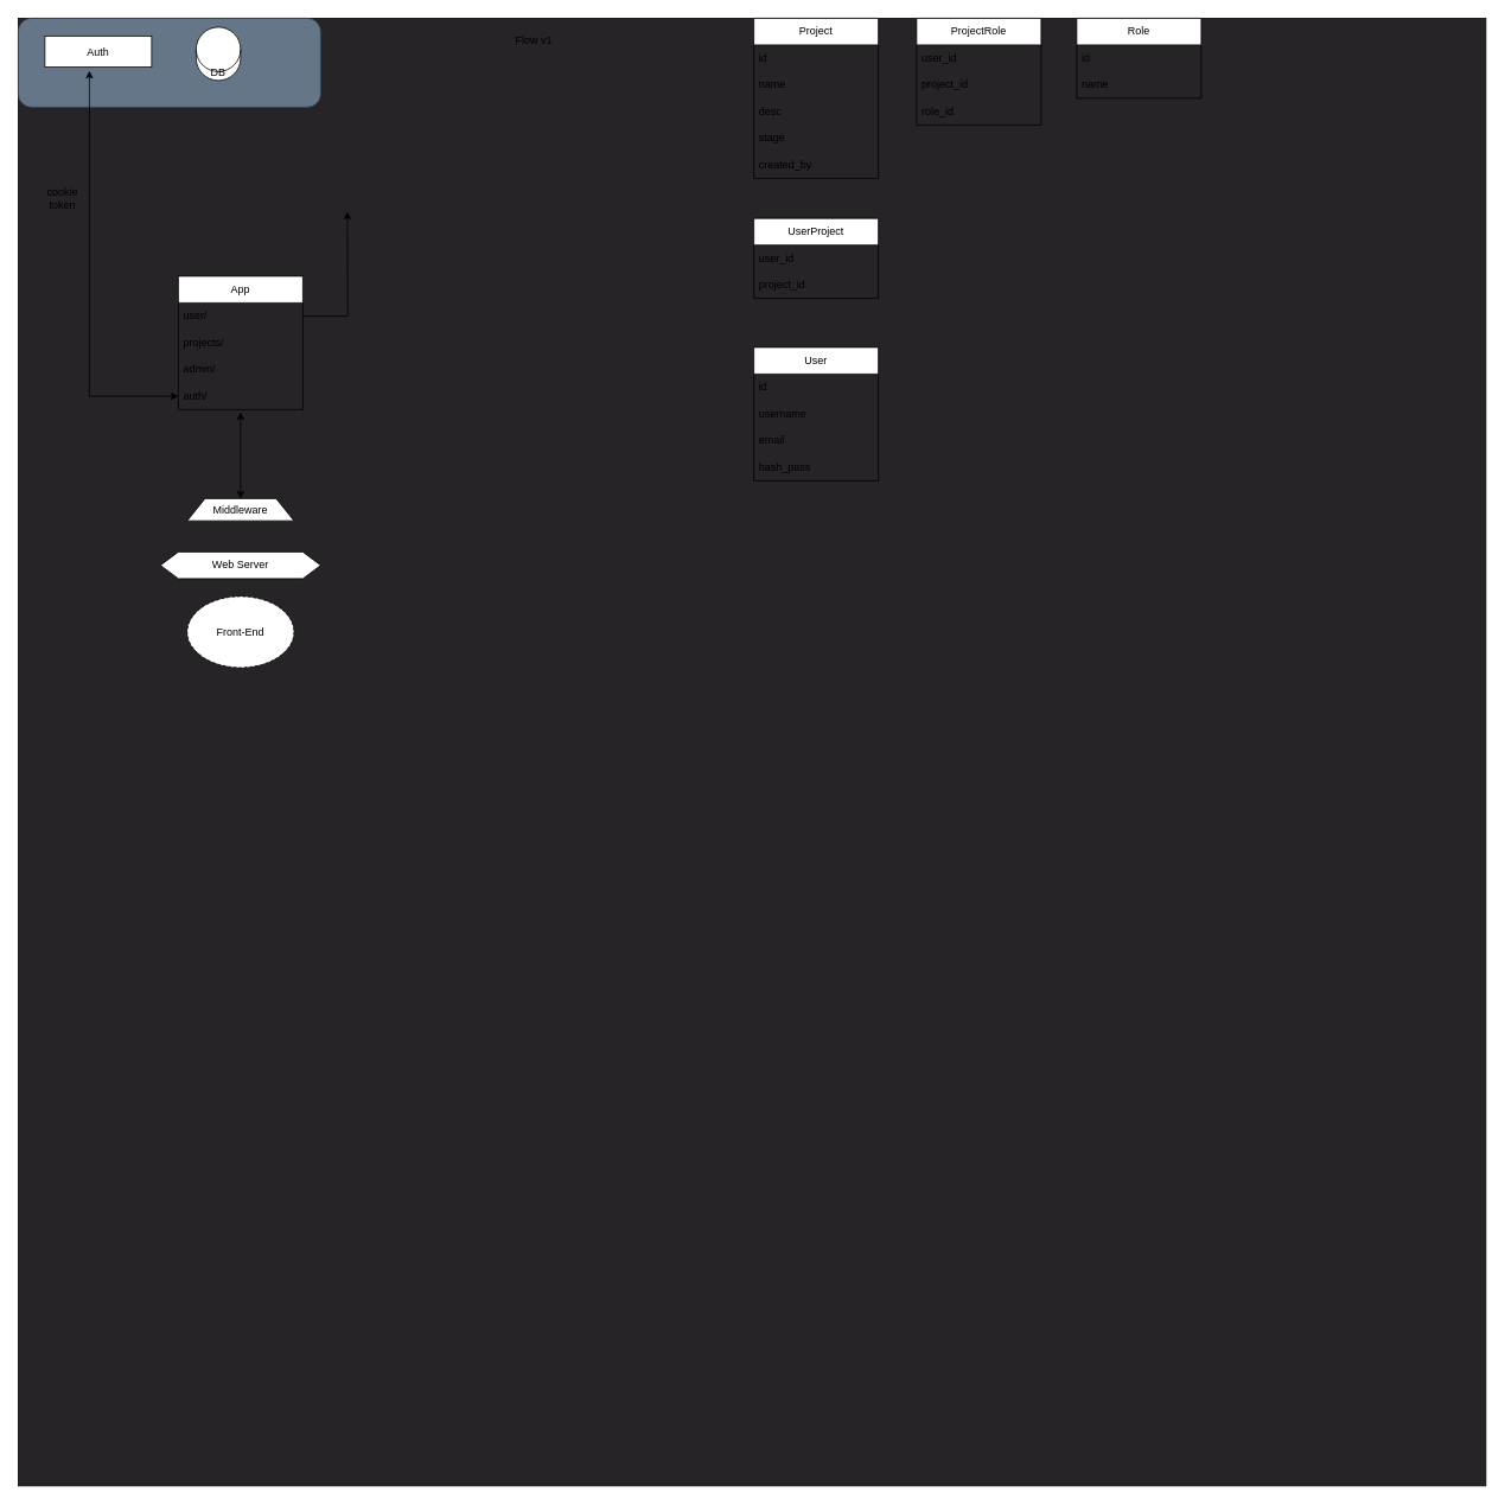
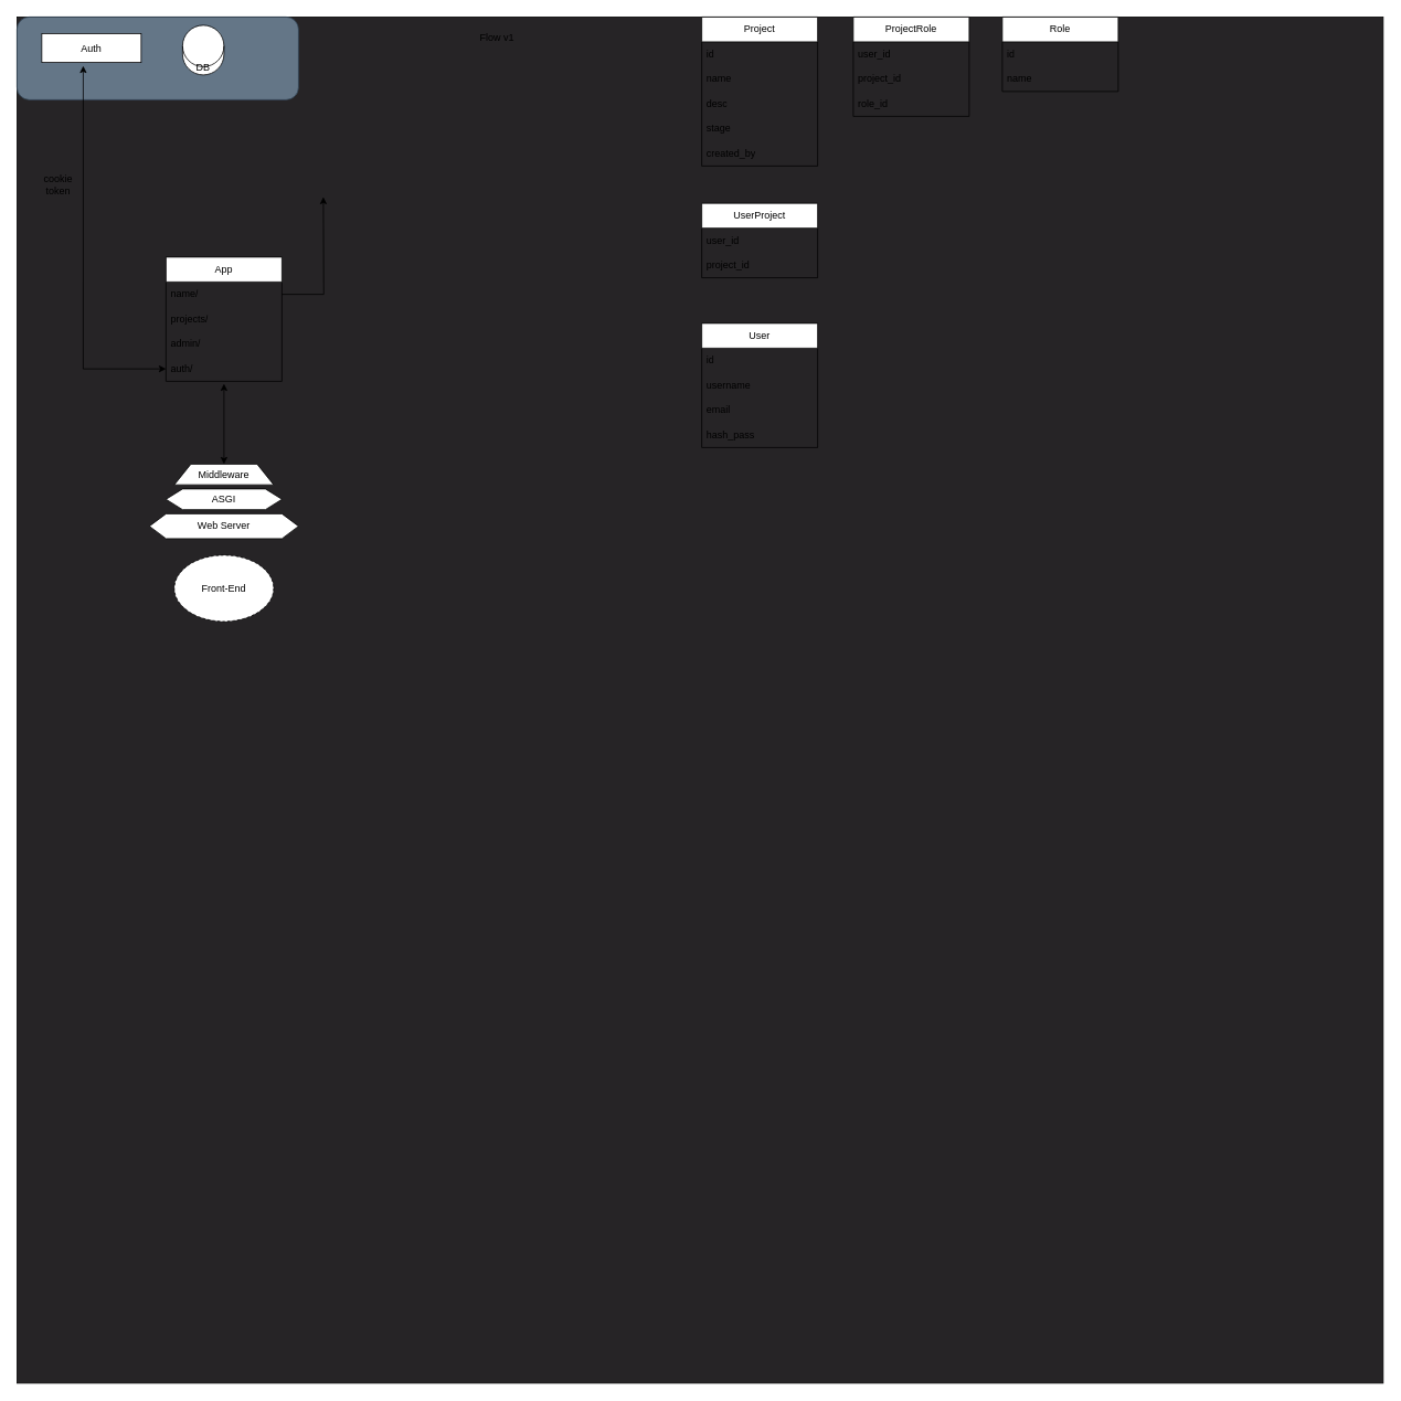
- <mxCell id="8" value="user/" style="text;strokeColor=none;fillColor=none;align=left;verticalAlign=middle;spacingLeft=4;spacingRight=4;overflow=hidden;points=[[0,0.5],[1,0.5]];portConstraint=eastwest;rotatable=0;whiteSpace=wrap;html=1;" vertex="1" parent="7"><mxGeometry y="30" width="140" height="30" as="geometry" /></mxCell>
+ <mxCell id="8" value="name/" style="text;strokeColor=none;fillColor=none;align=left;verticalAlign=middle;spacingLeft=4;spacingRight=4;overflow=hidden;points=[[0,0.5],[1,0.5]];portConstraint=eastwest;rotatable=0;whiteSpace=wrap;html=1;" vertex="1" parent="7"><mxGeometry y="30" width="140" height="30" as="geometry" /></mxCell>
+ <mxCell id="35" value="ASGI" style="shape=hexagon;perimeter=hexagonPerimeter2;whiteSpace=wrap;html=1;fixedSize=1;" vertex="1" parent="1"><mxGeometry x="200" y="590" width="140" height="25" as="geometry" /></mxCell>
